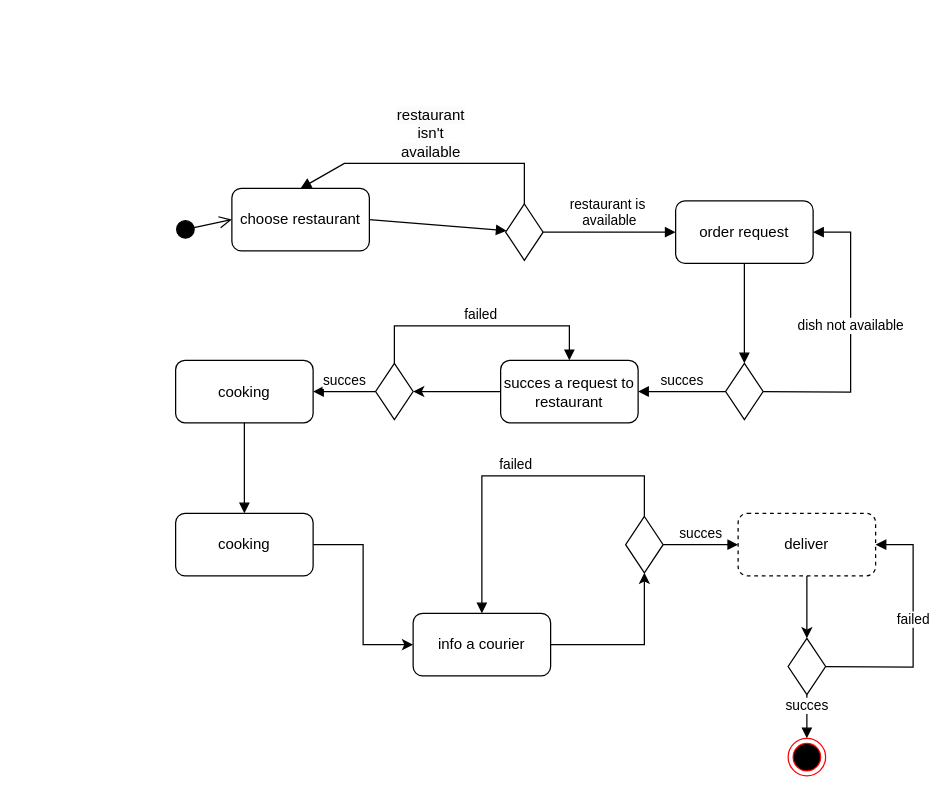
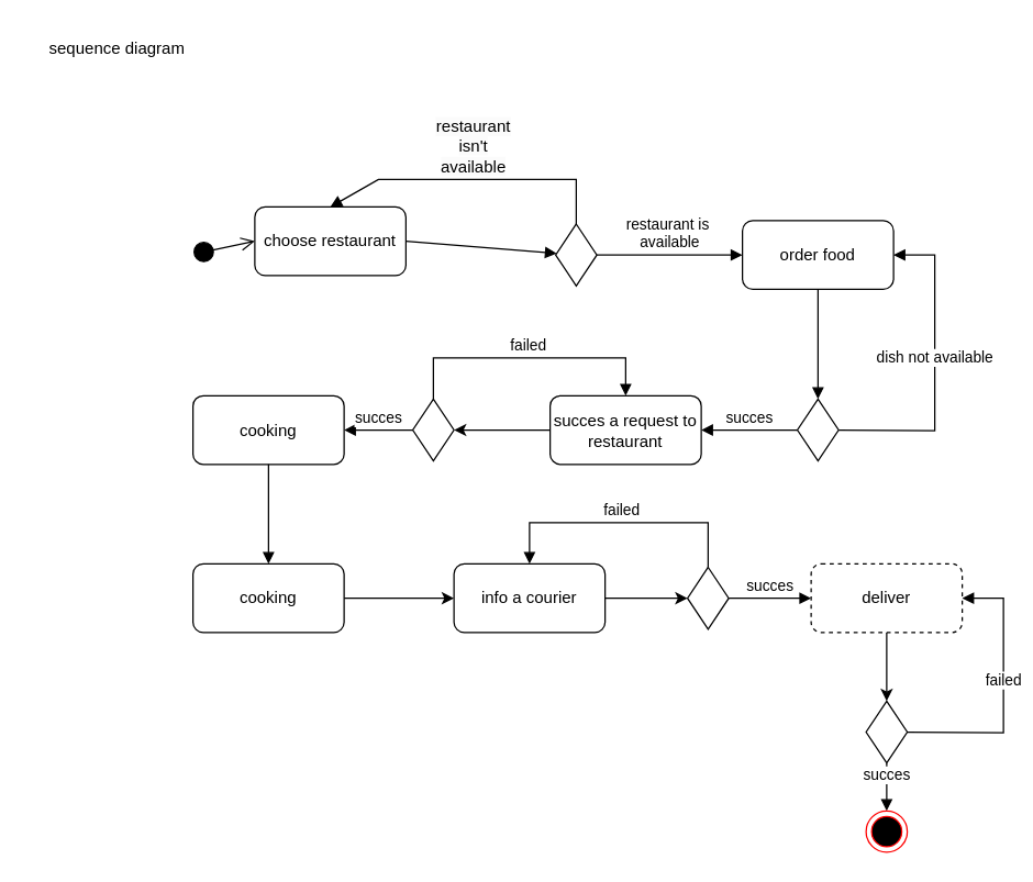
+ <mxCell id="2" value="sequence diagram" style="text;html=1;align=center;verticalAlign=middle;whiteSpace=wrap;rounded=0;" vertex="1" parent="1"><mxGeometry width="130" height="30" as="geometry" x="20" y="20" /></mxCell>
- <mxCell id="8" value="order request" style="html=1;whiteSpace=wrap;rounded=1;" vertex="1" parent="1"><mxGeometry x="540" y="160" width="110" height="50" as="geometry" /></mxCell>
+ <mxCell id="8" value="order food" style="html=1;whiteSpace=wrap;rounded=1;" vertex="1" parent="1"><mxGeometry x="540" y="160" width="110" height="50" as="geometry" /></mxCell>
- <mxCell id="24" value="info a courier" style="html=1;whiteSpace=wrap;rounded=1;" vertex="1" parent="1"><mxGeometry x="330" y="490" width="110" height="50" as="geometry" /></mxCell>
+ <mxCell id="24" value="info a courier" style="html=1;whiteSpace=wrap;rounded=1;" vertex="1" parent="1"><mxGeometry x="330" y="410" width="110" height="50" as="geometry" /></mxCell>
